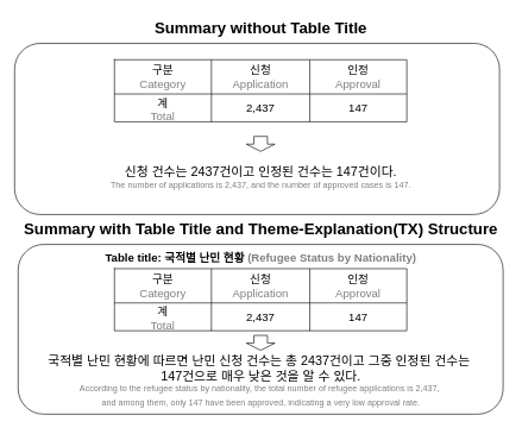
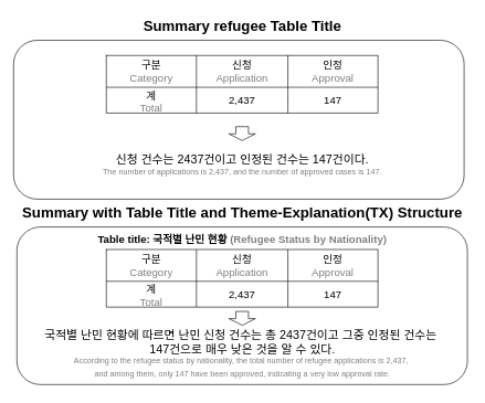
- <mxCell id="4" value="&lt;b style=&quot;&quot;&gt;&lt;font style=&quot;font-size: 22px;&quot;&gt;Summary without Table Title&lt;/font&gt;&lt;/b&gt;" style="text;html=1;align=center;verticalAlign=middle;resizable=0;points=[];autosize=1;strokeColor=none;fillColor=none;" vertex="1" parent="1"><mxGeometry x="205" y="20" width="320" height="40" as="geometry" /></mxCell>
+ <mxCell id="4" value="&lt;b style=&quot;&quot;&gt;&lt;font style=&quot;font-size: 22px;&quot;&gt;Summary refugee Table Title&lt;/font&gt;&lt;/b&gt;" style="text;html=1;align=center;verticalAlign=middle;resizable=0;points=[];autosize=1;strokeColor=none;fillColor=none;" vertex="1" parent="1"><mxGeometry x="205" y="20" width="320" height="40" as="geometry" /></mxCell>
